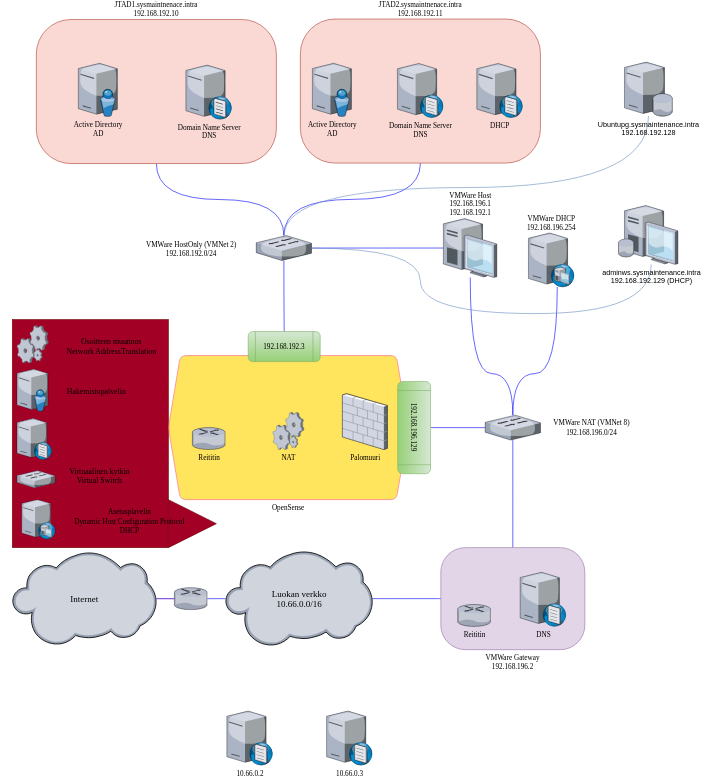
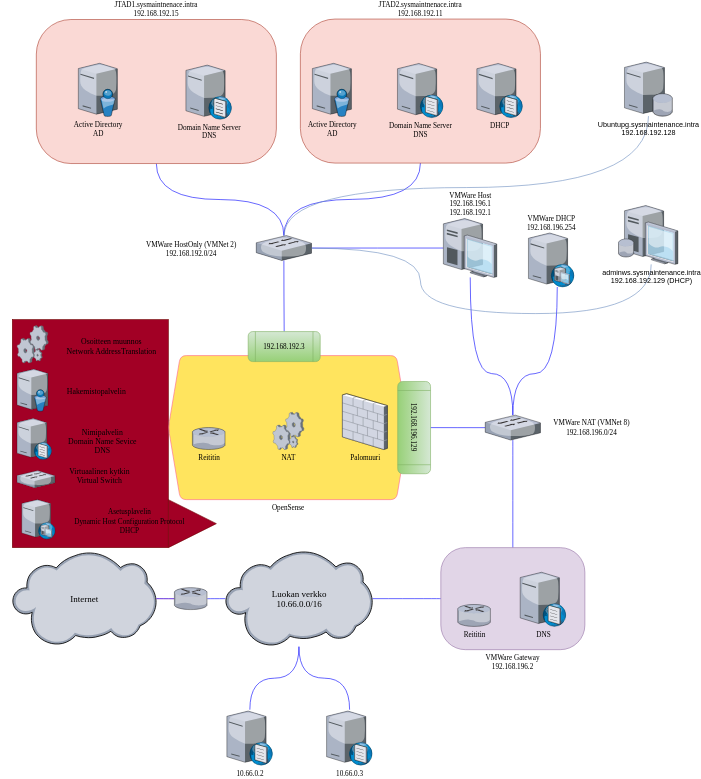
- <mxCell id="4" value="&lt;font face=&quot;Verdana&quot;&gt;JTAD1.sysmaintnenace.intra&lt;br&gt;192.168.192.10&lt;/font&gt;" style="rounded=1;whiteSpace=wrap;html=1;shadow=0;glass=0;sketch=0;fontFamily=Comic Sans MS;fillColor=#fad9d5;strokeColor=#ae4132;arcSize=24;labelPosition=center;verticalLabelPosition=top;align=center;verticalAlign=bottom;" parent="1" vertex="1"><mxGeometry x="60" y="21" width="400" height="240" as="geometry" /></mxCell>
+ <mxCell id="4" value="&lt;font face=&quot;Verdana&quot;&gt;JTAD1.sysmaintnenace.intra&lt;br&gt;192.168.192.15&lt;/font&gt;" style="rounded=1;whiteSpace=wrap;html=1;shadow=0;glass=0;sketch=0;fontFamily=Comic Sans MS;fillColor=#fad9d5;strokeColor=#ae4132;arcSize=24;labelPosition=center;verticalLabelPosition=top;align=center;verticalAlign=bottom;" parent="1" vertex="1"><mxGeometry x="60" y="21" width="400" height="240" as="geometry" /></mxCell>
+ <mxCell id="52" value="Nimipalvelin&lt;br&gt;Domain Name Sevice&lt;br&gt;DNS" style="text;html=1;align=center;verticalAlign=middle;resizable=0;points=[];autosize=1;strokeColor=none;fillColor=none;fontSize=13;fontFamily=Verdana;fontColor=#000000;" parent="50" vertex="1"><mxGeometry x="62.5" y="10" width="160" height="60" as="geometry" /></mxCell>
+ <mxCell id="30" style="edgeStyle=orthogonalEdgeStyle;curved=1;orthogonalLoop=1;jettySize=auto;html=1;strokeColor=#0000FF;fontFamily=Verdana;fontColor=#000000;endArrow=none;endFill=0;fillColor=#FFE45E;" parent="1" source="31" target="17" edge="1"><mxGeometry relative="1" as="geometry" /></mxCell>
+ <mxCell id="28" style="edgeStyle=orthogonalEdgeStyle;curved=1;orthogonalLoop=1;jettySize=auto;html=1;strokeColor=#0000FF;fontFamily=Verdana;fontColor=#000000;endArrow=none;endFill=0;fillColor=#FFE45E;" parent="1" source="29" target="17" edge="1"><mxGeometry relative="1" as="geometry" /></mxCell>
